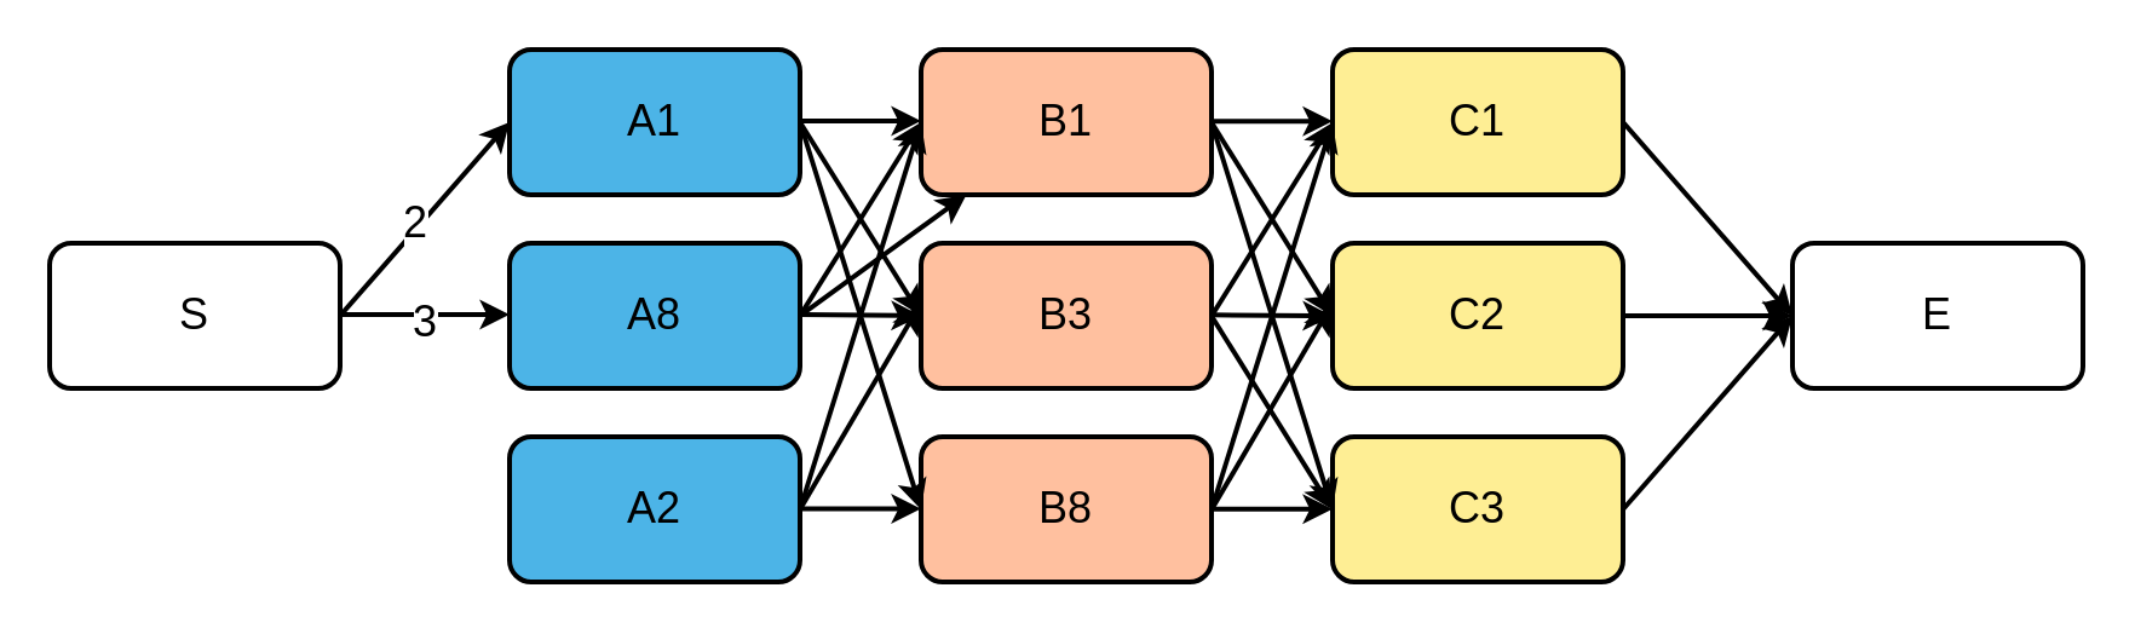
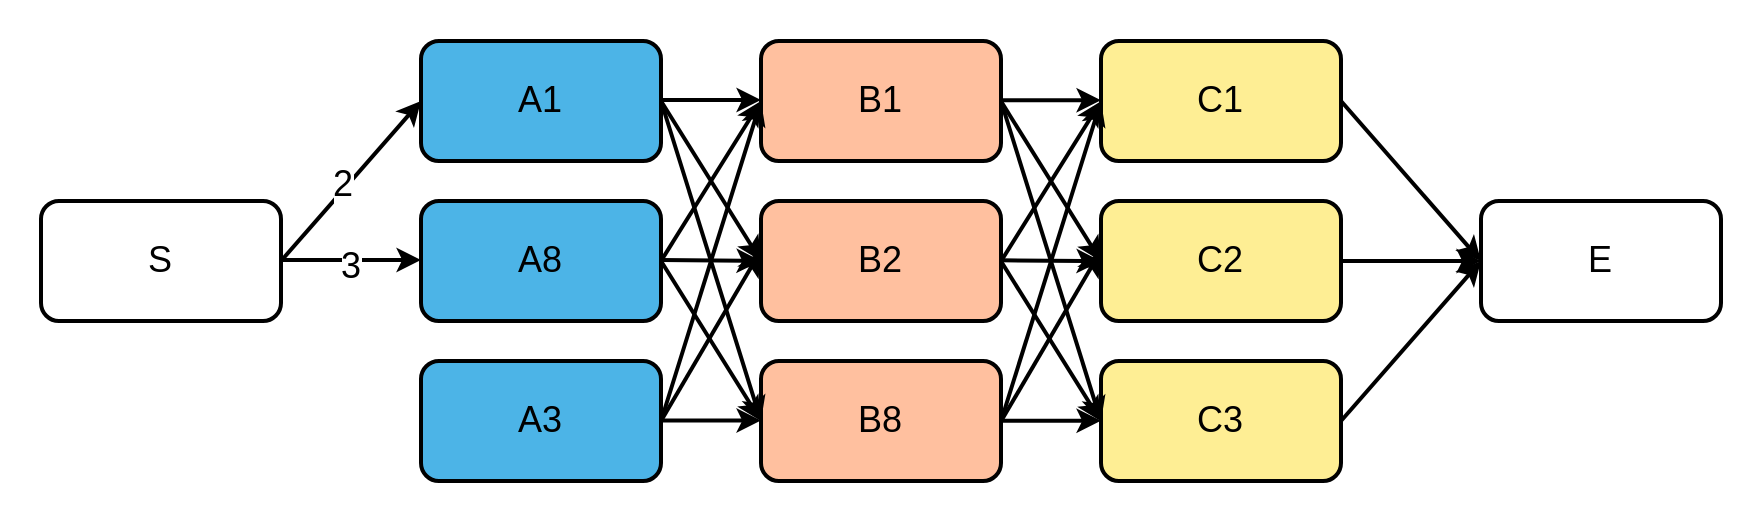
- <mxCell id="19" value="" style="endArrow=classic;html=1;strokeWidth=2;rounded=0;fontSize=18;exitX=1;exitY=0.5;exitDx=0;exitDy=0;" parent="1" source="6" target="10" edge="1"><mxGeometry width="50" height="50" relative="1" as="geometry"><mxPoint x="360" y="160" as="sourcePoint" /><mxPoint x="360" y="200" as="targetPoint" /></mxGeometry></mxCell>
+ <mxCell id="19" value="" style="endArrow=classic;html=1;strokeWidth=2;rounded=0;fontSize=18;exitX=1;exitY=0.5;exitDx=0;exitDy=0;entryX=0;entryY=0.5;entryDx=0;entryDy=0;" parent="1" source="6" target="12" edge="1"><mxGeometry width="50" height="50" relative="1" as="geometry"><mxPoint x="360" y="160" as="sourcePoint" /><mxPoint x="360" y="200" as="targetPoint" /></mxGeometry></mxCell>
- <mxCell id="11" value="B3" style="rounded=1;whiteSpace=wrap;html=1;fillColor=#FFC09F;strokeWidth=2;fontSize=18;" parent="1" vertex="1"><mxGeometry x="380" y="100" width="120" height="60" as="geometry" /></mxCell>
+ <mxCell id="11" value="B2" style="rounded=1;whiteSpace=wrap;html=1;fillColor=#FFC09F;strokeWidth=2;fontSize=18;" parent="1" vertex="1"><mxGeometry x="380" y="100" width="120" height="60" as="geometry" /></mxCell>
- <mxCell id="9" value="A2" style="rounded=1;whiteSpace=wrap;html=1;fillColor=#4CB4E7;strokeWidth=2;fontSize=18;" parent="1" vertex="1"><mxGeometry x="210" y="180" width="120" height="60" as="geometry" /></mxCell>
+ <mxCell id="9" value="A3" style="rounded=1;whiteSpace=wrap;html=1;fillColor=#4CB4E7;strokeWidth=2;fontSize=18;" parent="1" vertex="1"><mxGeometry x="210" y="180" width="120" height="60" as="geometry" /></mxCell>
